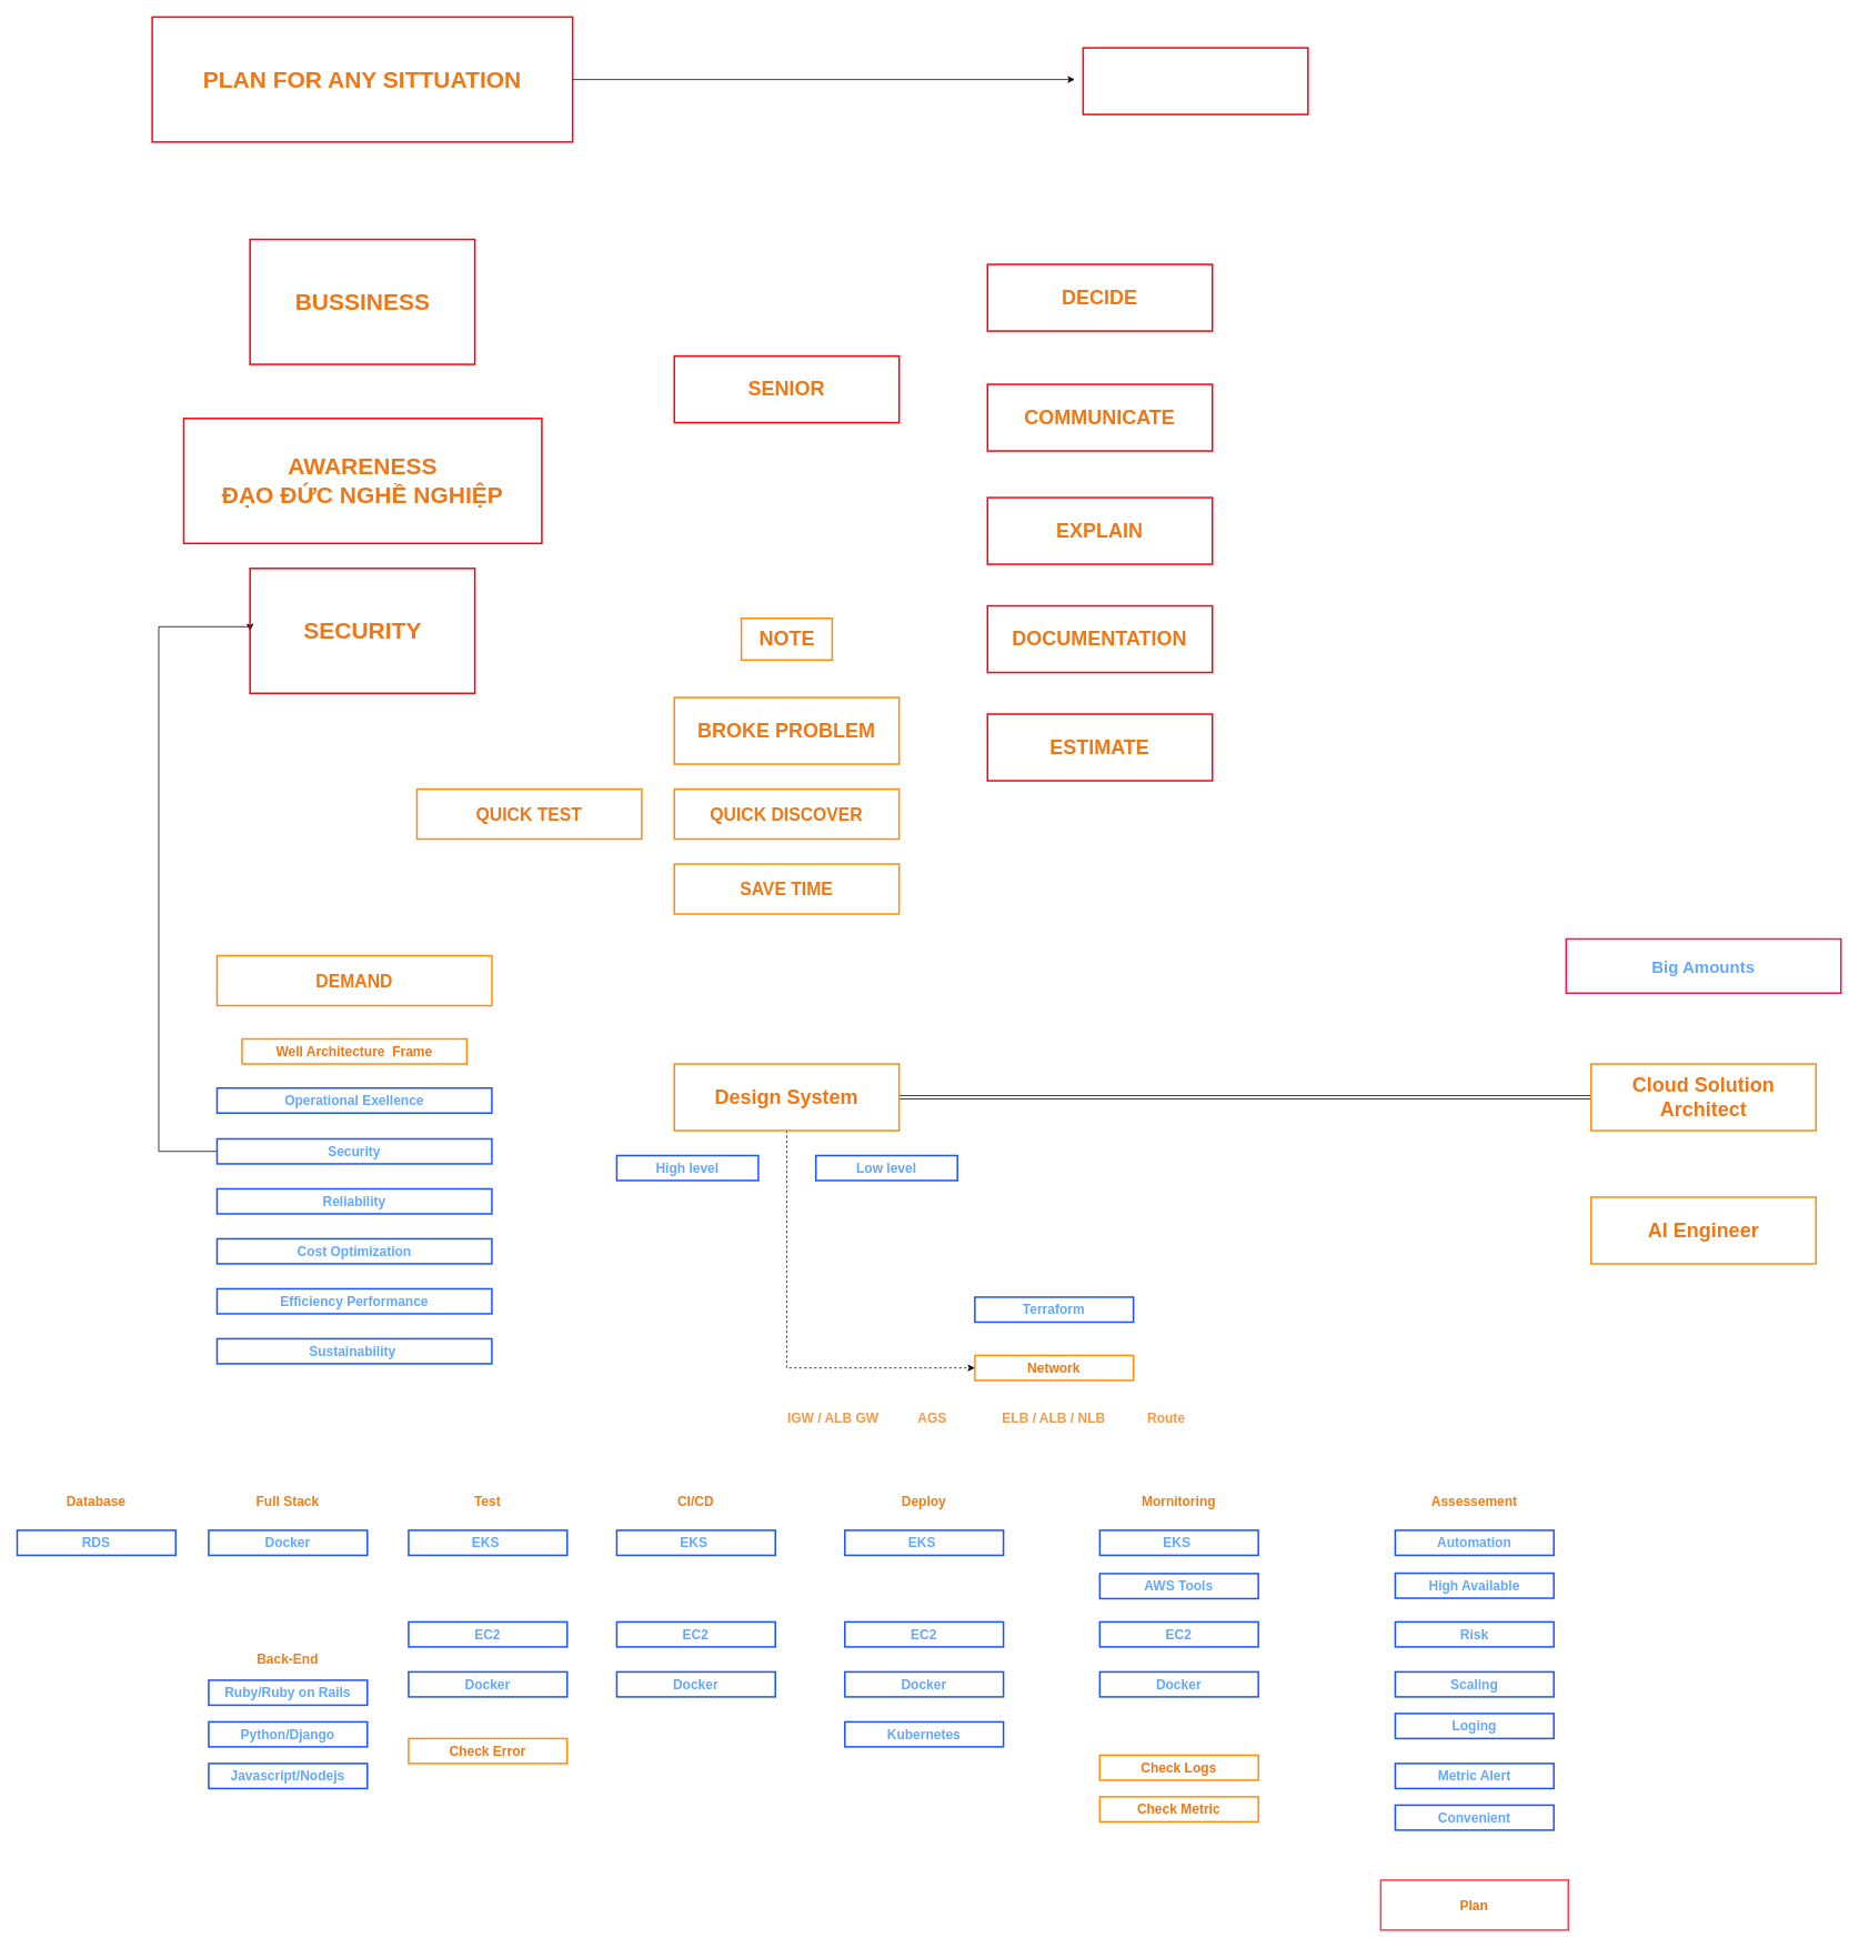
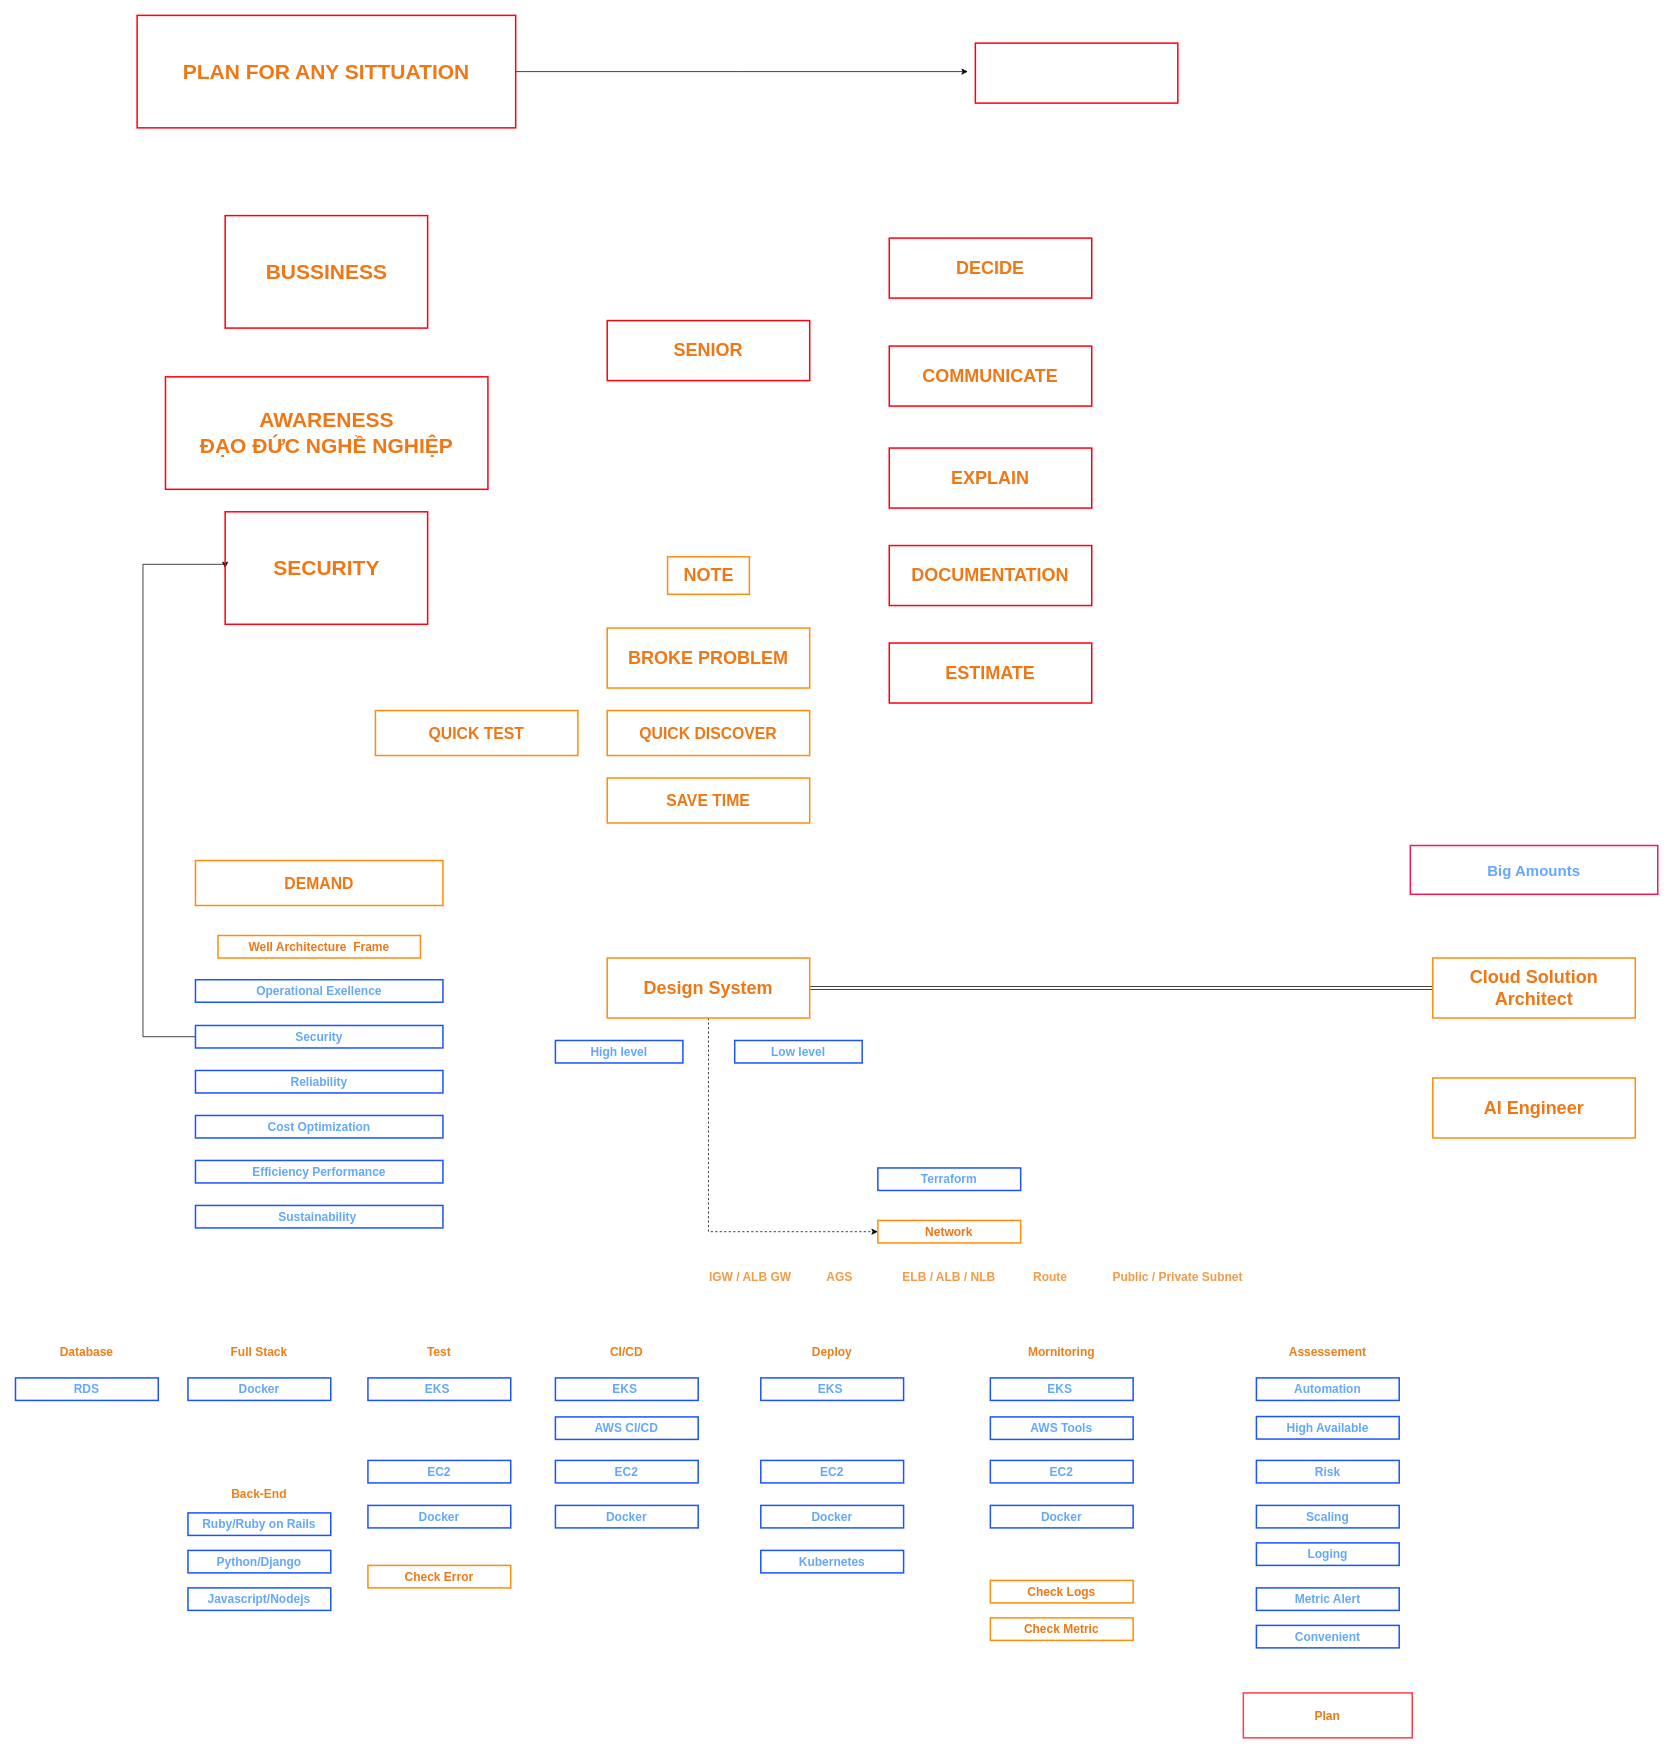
+ <mxCell id="25" value="Public / Private Subnet" style="text;html=1;strokeColor=none;fillColor=none;align=center;verticalAlign=middle;whiteSpace=wrap;rounded=0;fontSize=16;fontStyle=1;fontColor=#ed7100;opacity=50;textOpacity=70;" parent="1" vertex="1"><mxGeometry x="1480" y="1687" width="180" height="30" as="geometry" /></mxCell>
+ <mxCell id="16" value="AWS CI/CD" style="text;html=1;strokeColor=#1a53ff;fillColor=none;align=center;verticalAlign=middle;whiteSpace=wrap;rounded=0;fontSize=16;fontStyle=1;fontColor=#64a7ff;strokeWidth=2;" parent="1" vertex="1"><mxGeometry x="739.99" y="1889" width="190.41" height="30" as="geometry" /></mxCell>
